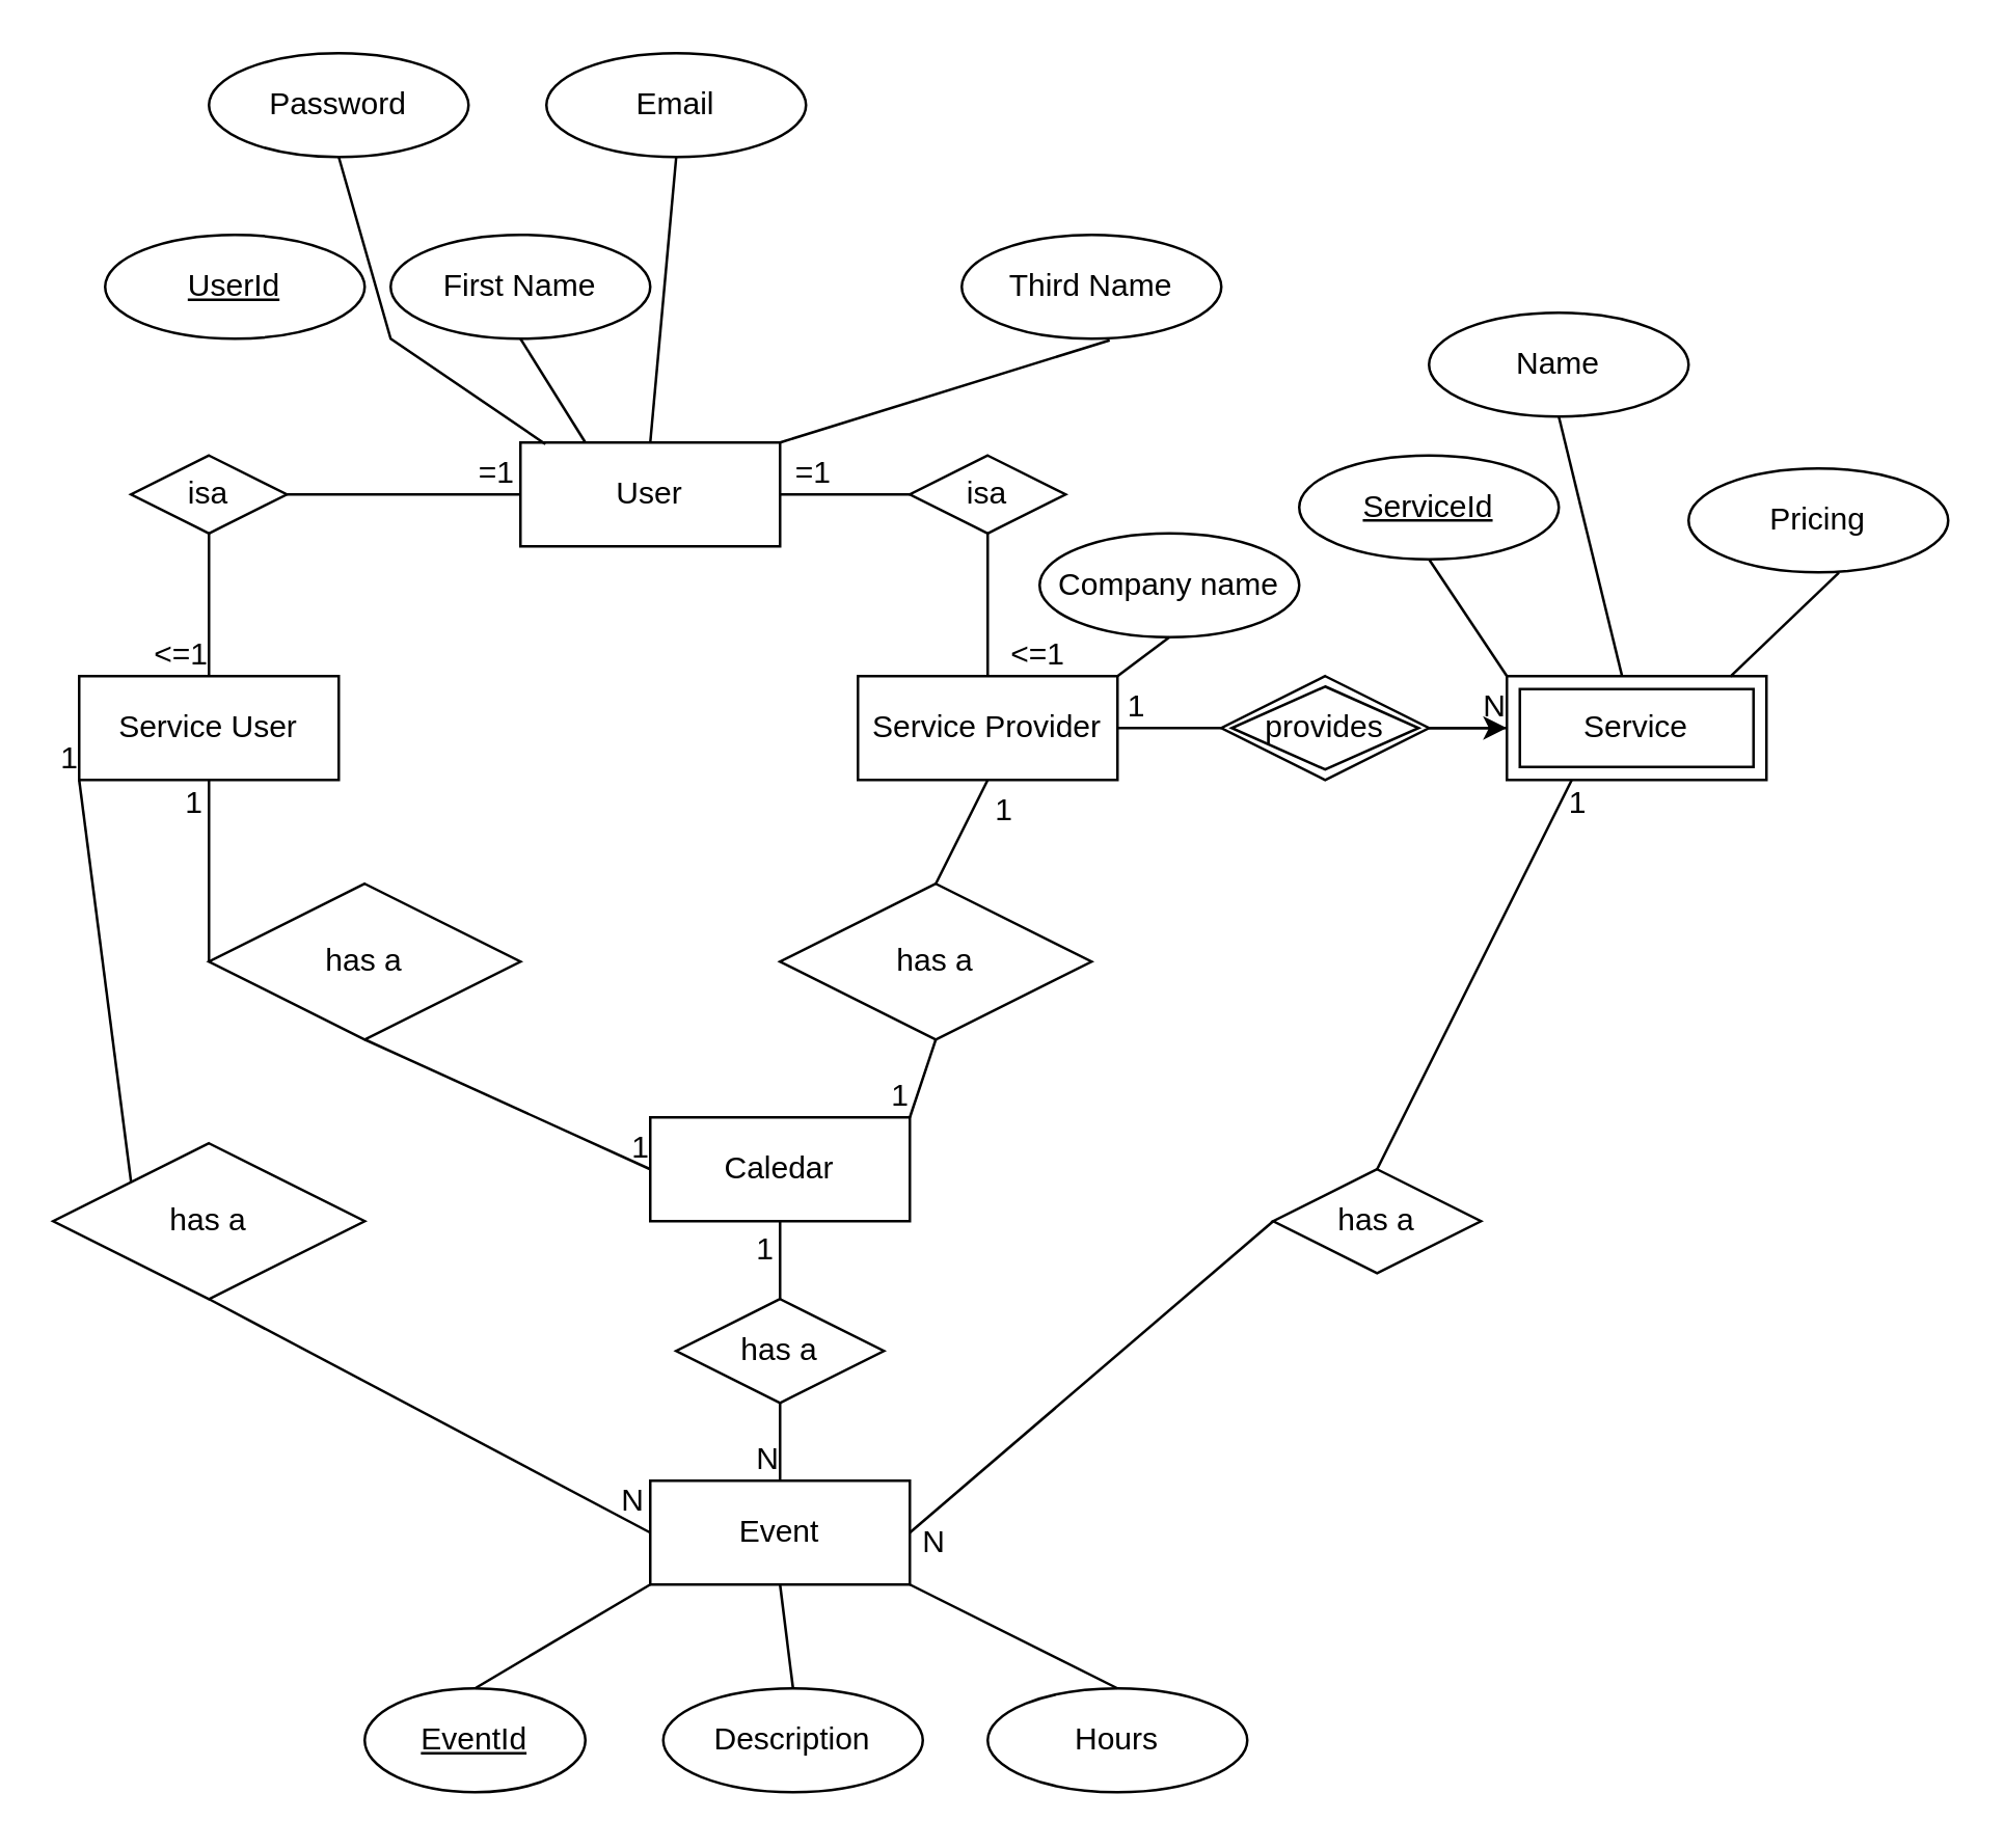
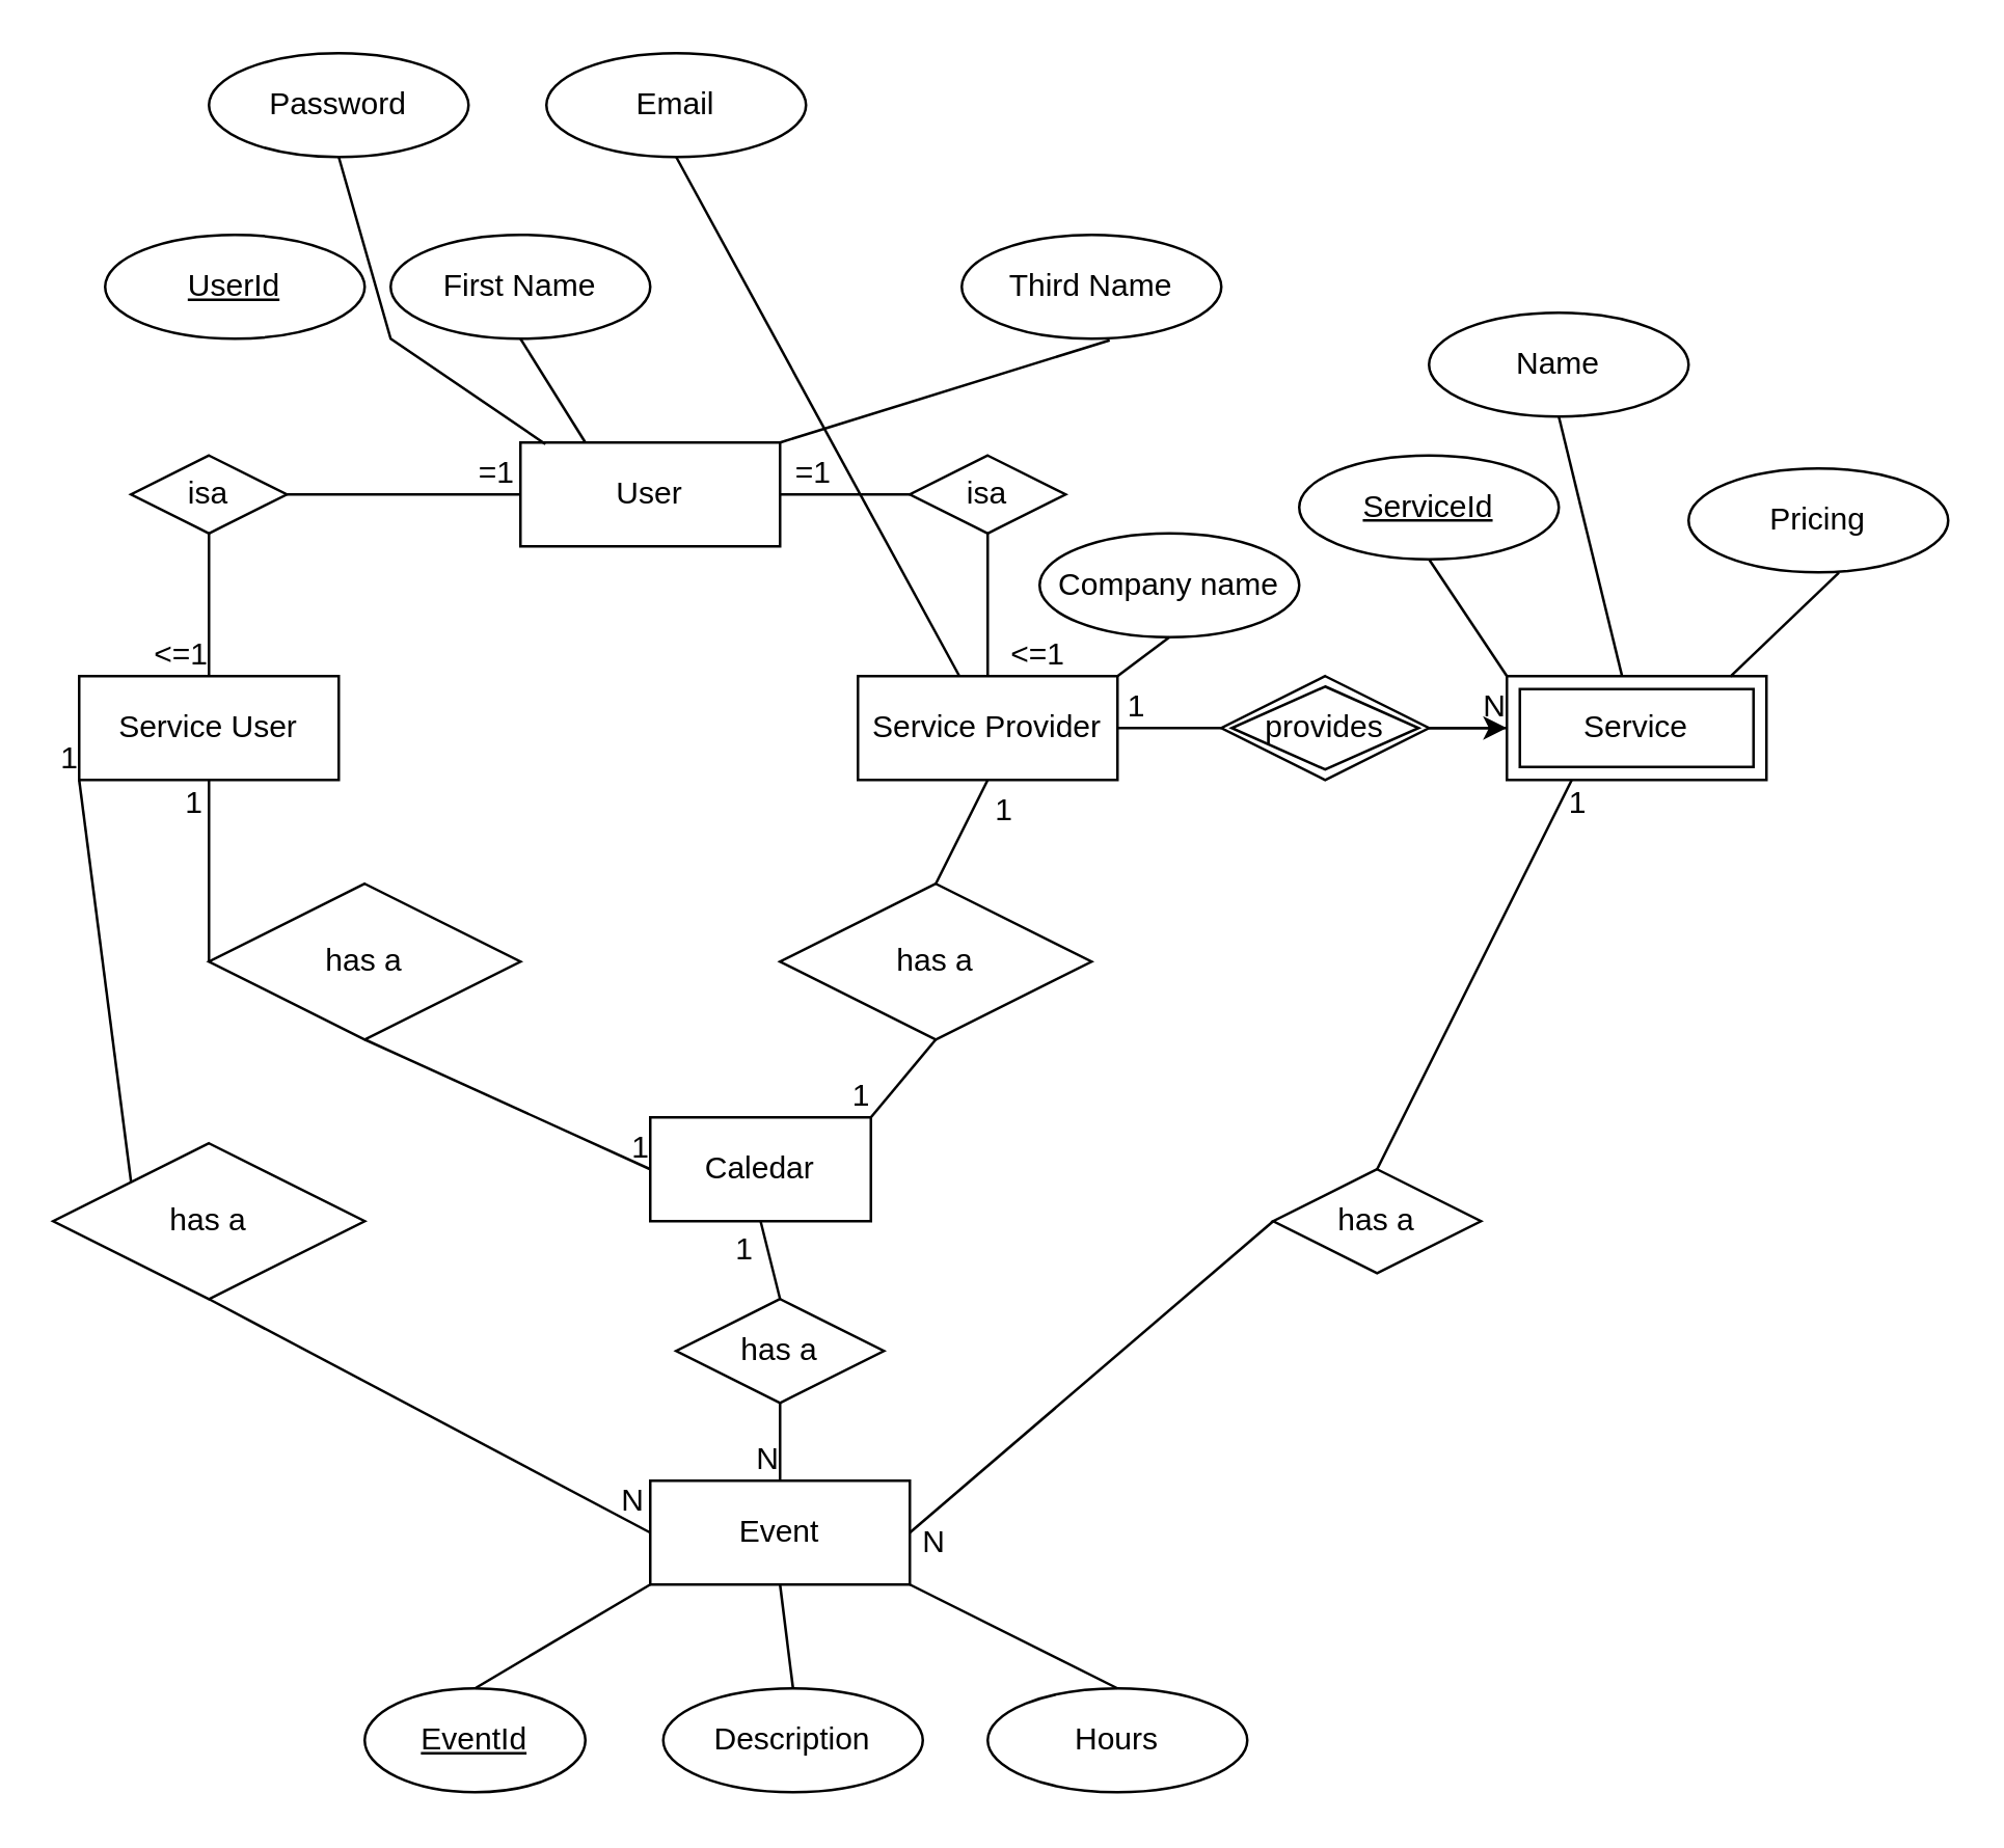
- <mxCell id="22" value="" style="endArrow=none;html=1;rounded=0;entryX=0.5;entryY=0;entryDx=0;entryDy=0;exitX=0.5;exitY=1;exitDx=0;exitDy=0;" parent="1" source="19" target="2" edge="1"><mxGeometry relative="1" as="geometry"><mxPoint x="260" y="60" as="sourcePoint" /><mxPoint x="420" y="60" as="targetPoint" /></mxGeometry></mxCell>
+ <mxCell id="22" value="" style="endArrow=none;html=1;rounded=0;exitX=0.5;exitY=1;exitDx=0;exitDy=0;" parent="1" source="19" target="12" edge="1"><mxGeometry relative="1" as="geometry"><mxPoint x="260" y="60" as="sourcePoint" /><mxPoint x="420" y="60" as="targetPoint" /></mxGeometry></mxCell>
- <mxCell id="39" value="Caledar" style="whiteSpace=wrap;html=1;align=center;" parent="1" vertex="1"><mxGeometry x="250" y="430" width="100" height="40" as="geometry" /></mxCell>
+ <mxCell id="39" value="Caledar" style="whiteSpace=wrap;html=1;align=center;" parent="1" vertex="1"><mxGeometry x="250" y="430" width="85" height="40" as="geometry" /></mxCell>
